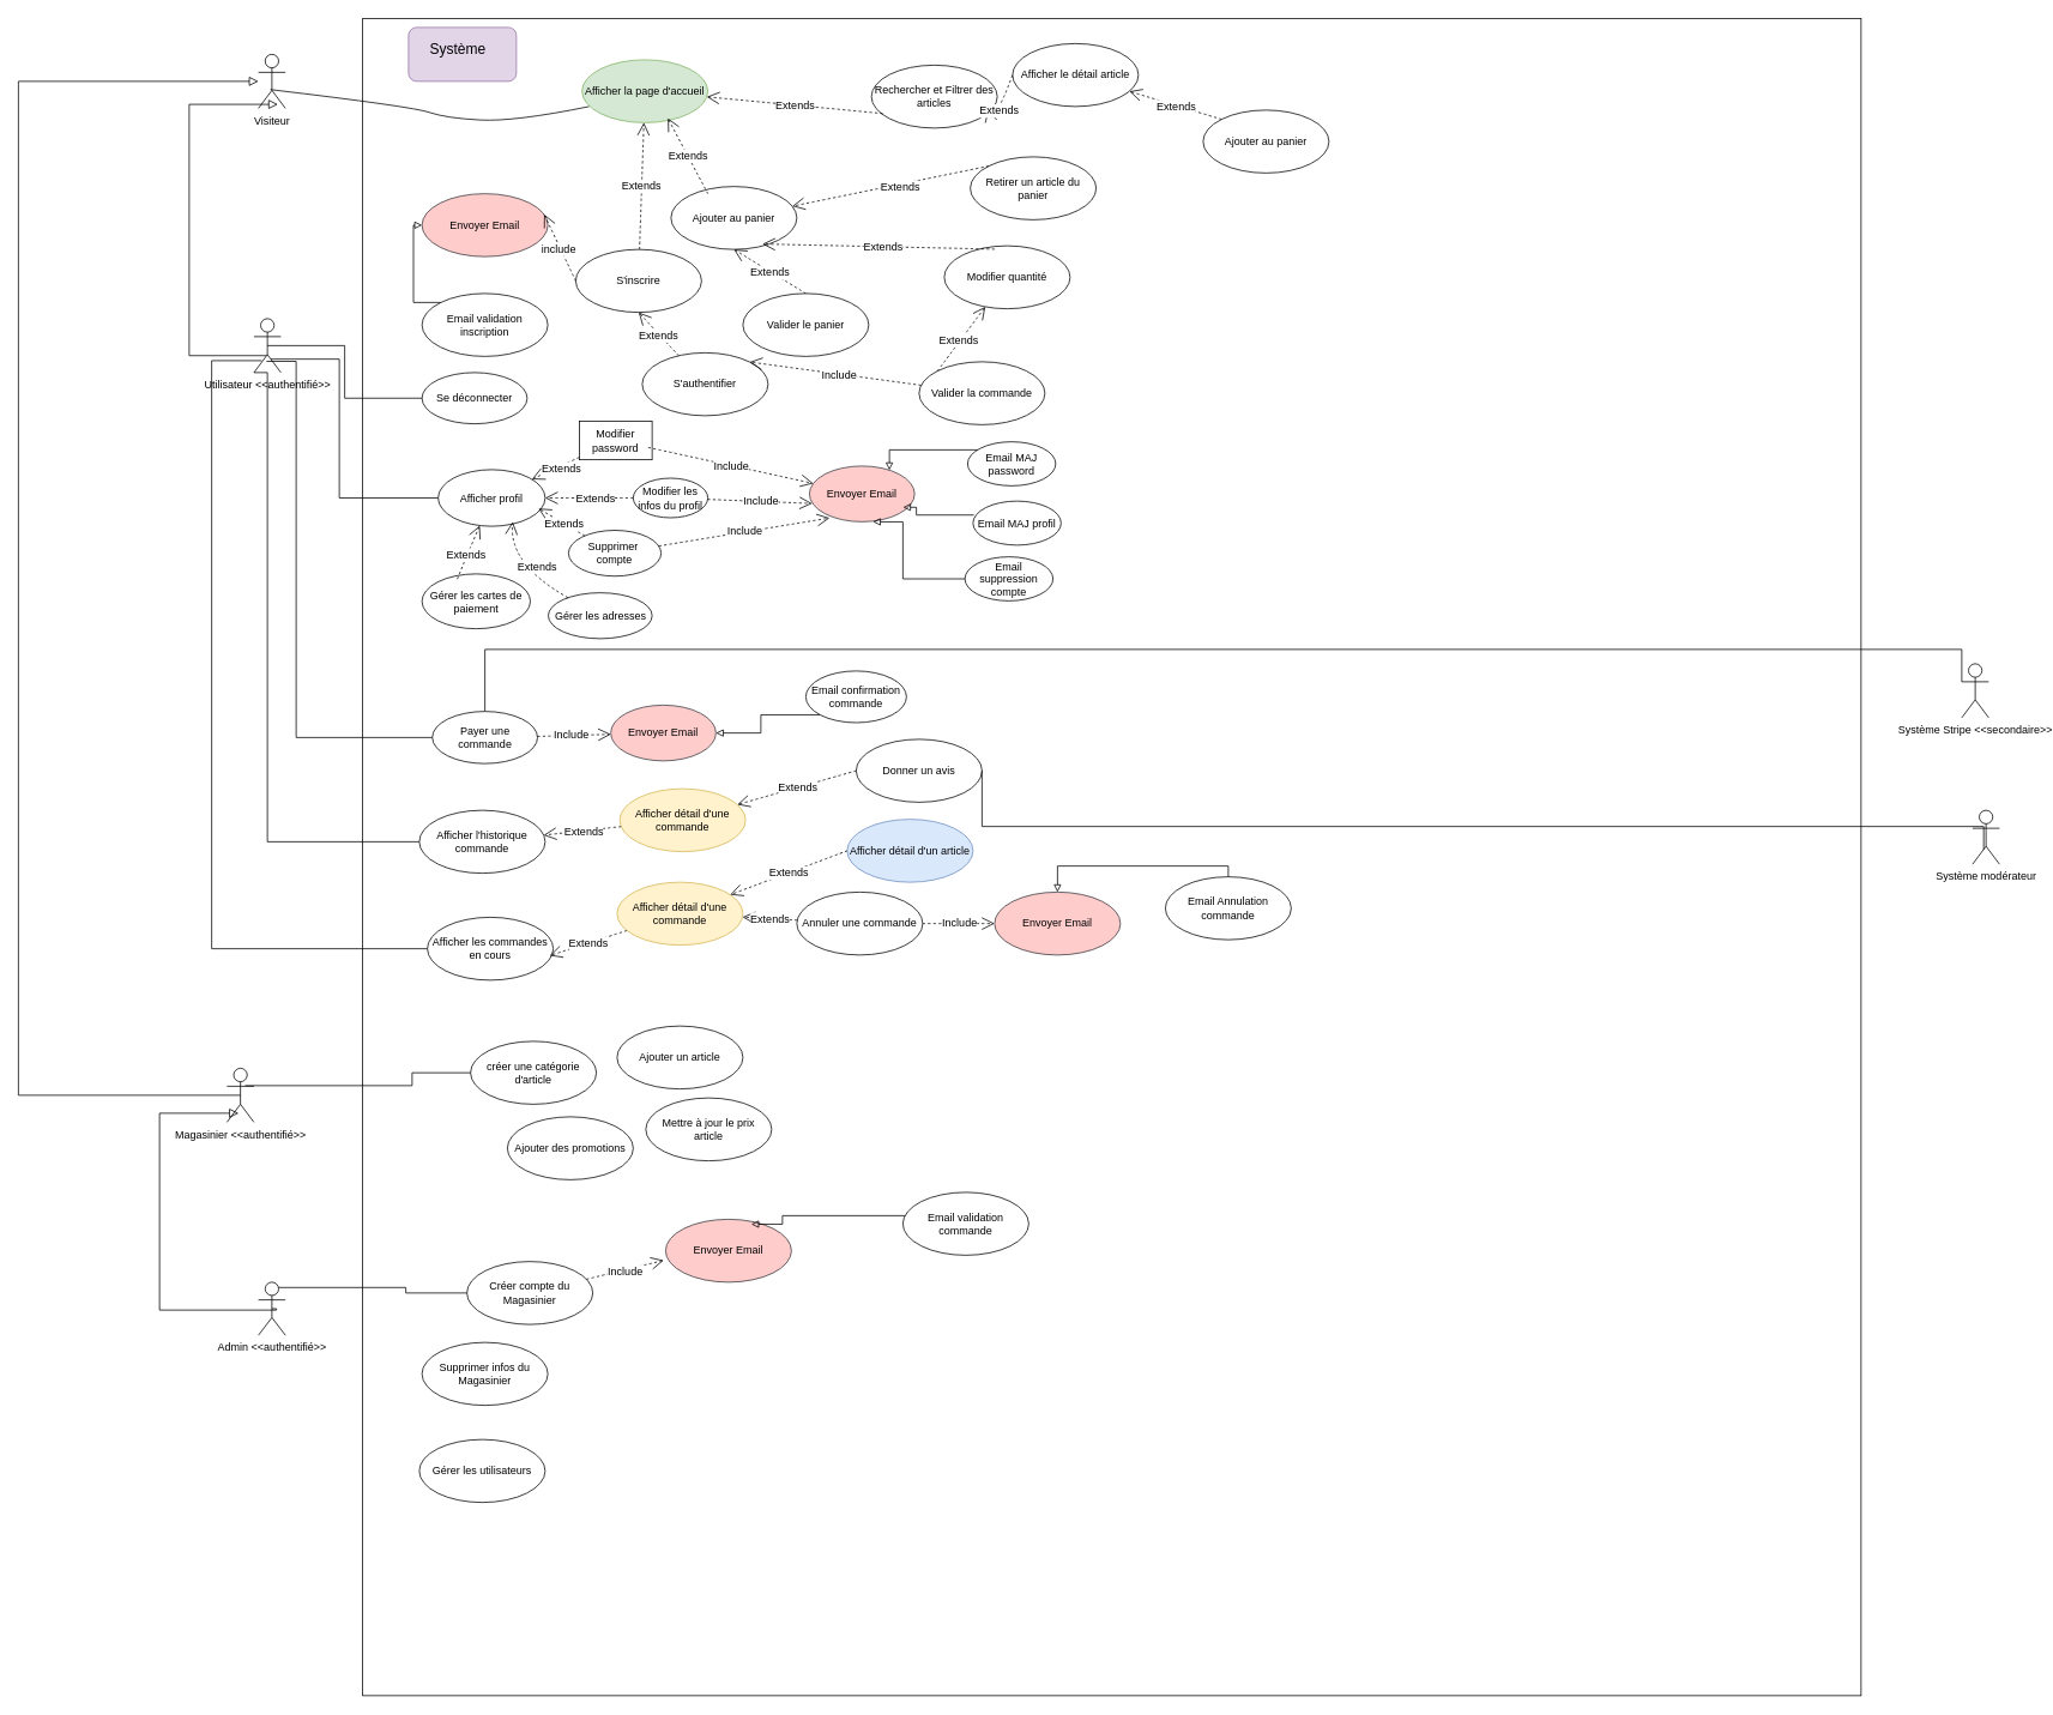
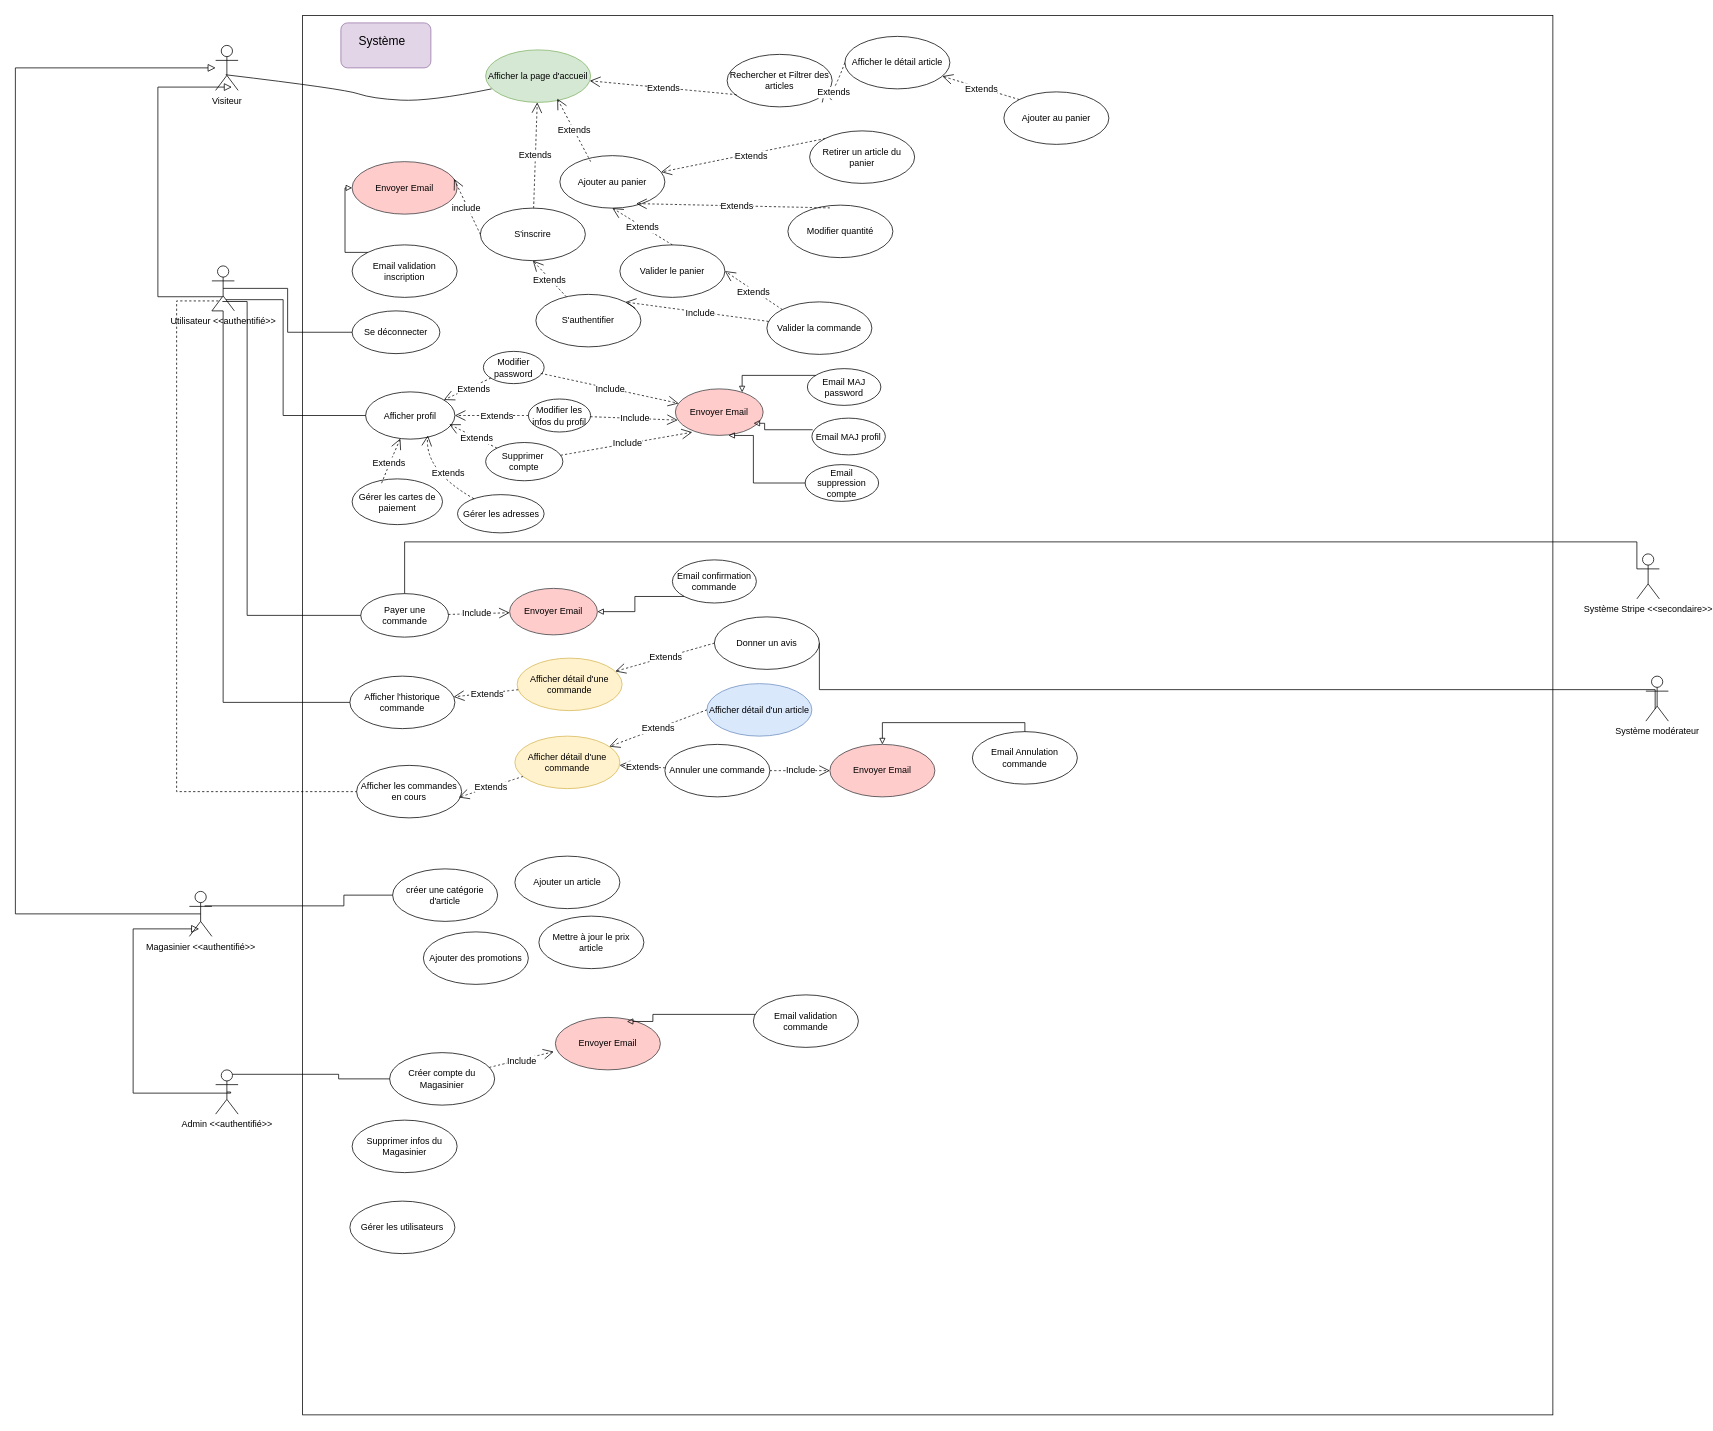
- <mxCell id="31" value="Extends" style="endArrow=open;endSize=12;dashed=1;html=1;rounded=0;fontSize=12;curved=1;exitX=0;exitY=0;exitDx=0;exitDy=0;" parent="1" source="29" target="25" edge="1"><mxGeometry x="-0.051" y="1" width="160" relative="1" as="geometry"><mxPoint x="1038" y="355" as="sourcePoint" /><mxPoint x="854" y="354" as="targetPoint" /><mxPoint x="-1" as="offset" /></mxGeometry></mxCell>
+ <mxCell id="31" value="Extends" style="endArrow=open;endSize=12;dashed=1;html=1;rounded=0;fontSize=12;curved=1;exitX=0;exitY=0;exitDx=0;exitDy=0;entryX=1;entryY=0.5;entryDx=0;entryDy=0;" parent="1" source="29" target="27" edge="1"><mxGeometry x="-0.051" y="1" width="160" relative="1" as="geometry"><mxPoint x="1038" y="355" as="sourcePoint" /><mxPoint x="854" y="354" as="targetPoint" /><mxPoint x="-1" as="offset" /></mxGeometry></mxCell>
- <mxCell id="70" value="Modifier password" style="whiteSpace=wrap;html=1;rounded=0;" parent="1" vertex="1"><mxGeometry x="644" y="468" width="81" height="43" as="geometry" /></mxCell>
+ <mxCell id="70" value="Modifier password" style="ellipse;whiteSpace=wrap;html=1;" parent="1" vertex="1"><mxGeometry x="644" y="468" width="81" height="43" as="geometry" /></mxCell>
- <mxCell id="73" value="Supprimer&amp;nbsp; compte" style="ellipse;whiteSpace=wrap;html=1;" parent="1" vertex="1"><mxGeometry x="632" y="589.5" width="103" height="51" as="geometry" /></mxCell>
+ <mxCell id="73" value="Supprimer&amp;nbsp; compte" style="ellipse;whiteSpace=wrap;html=1;" parent="1" vertex="1"><mxGeometry x="647" y="589.5" width="103" height="51" as="geometry" /></mxCell>
- <mxCell id="56" value="" style="endArrow=none;html=1;rounded=0;exitX=0.292;exitY=0.779;exitDx=0;exitDy=0;exitPerimeter=0;edgeStyle=elbowEdgeStyle;" parent="1" source="5" target="38" edge="1"><mxGeometry width="50" height="50" relative="1" as="geometry"><mxPoint x="236" y="455" as="sourcePoint" /><mxPoint x="454" y="764" as="targetPoint" /><Array as="points"><mxPoint x="235" y="607" /></Array></mxGeometry></mxCell>
+ <mxCell id="56" value="" style="endArrow=none;html=1;rounded=0;exitX=0.292;exitY=0.779;exitDx=0;exitDy=0;exitPerimeter=0;edgeStyle=elbowEdgeStyle;dashed=1;" parent="1" source="5" target="38" edge="1"><mxGeometry width="50" height="50" relative="1" as="geometry"><mxPoint x="236" y="455" as="sourcePoint" /><mxPoint x="454" y="764" as="targetPoint" /><Array as="points"><mxPoint x="235" y="607" /></Array></mxGeometry></mxCell>
